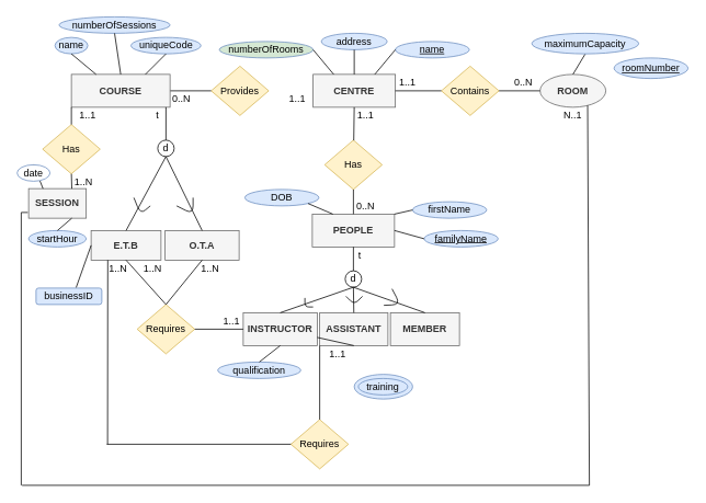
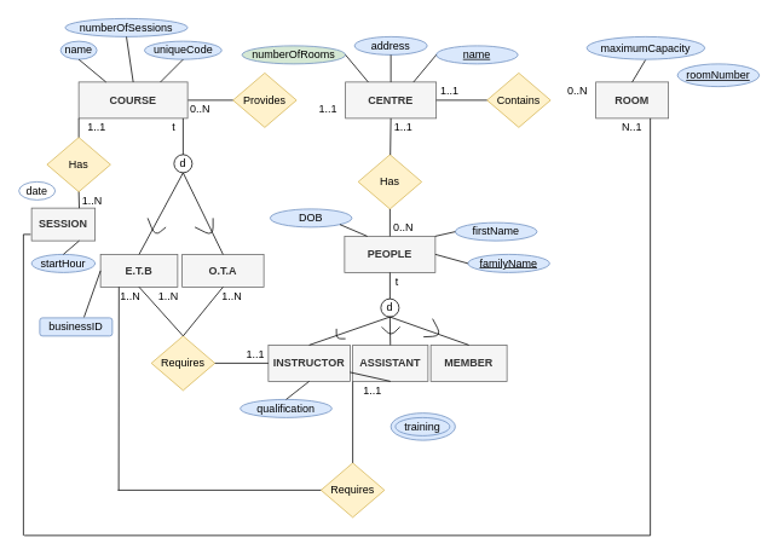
- <mxCell id="13" value="" style="endArrow=none;html=1;exitX=0;exitY=0.5;exitDx=0;exitDy=0;entryX=1;entryY=0.5;entryDx=0;entryDy=0;" parent="1" source="10" target="11" edge="1"><mxGeometry width="50" height="50" relative="1" as="geometry"><mxPoint x="490" y="120" as="sourcePoint" /><mxPoint x="546" y="120" as="targetPoint" /></mxGeometry></mxCell>
- <mxCell id="10" value="ROOM" style="ellipse;whiteSpace=wrap;html=1;fillColor=#f5f5f5;strokeColor=#666666;fontColor=#333333;fontStyle=1;" parent="1" vertex="1"><mxGeometry x="656" y="90" width="80" height="40" as="geometry" /></mxCell>
+ <mxCell id="10" value="ROOM" style="rounded=0;whiteSpace=wrap;html=1;fillColor=#f5f5f5;strokeColor=#666666;fontColor=#333333;fontStyle=1" parent="1" vertex="1"><mxGeometry x="656" y="90" width="80" height="40" as="geometry" /></mxCell>
- <mxCell id="68" value="" style="endArrow=none;html=1;entryX=0.5;entryY=0;entryDx=0;entryDy=0;exitX=0.25;exitY=0;exitDx=0;exitDy=0;" parent="1" source="46" target="69" edge="1"><mxGeometry width="50" height="50" relative="1" as="geometry"><mxPoint x="36" y="290" as="sourcePoint" /><mxPoint x="36" y="350" as="targetPoint" /></mxGeometry></mxCell>
